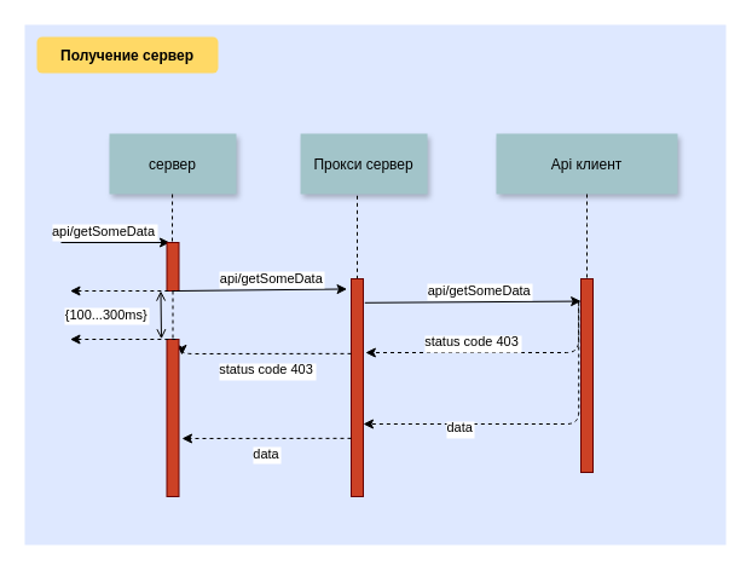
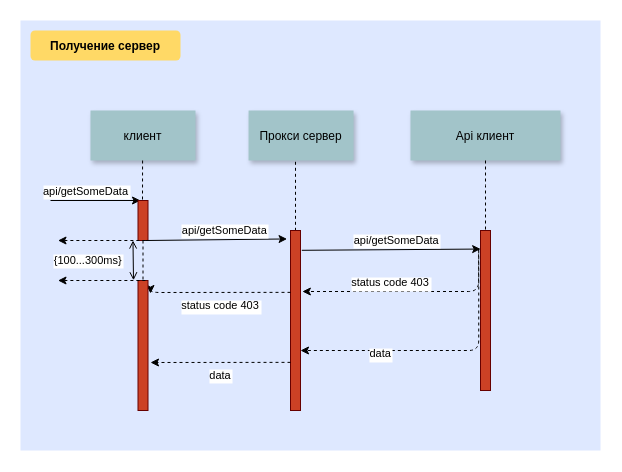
- <mxCell id="4" value="сервер" style="shadow=1;fillColor=#A2C4C9;strokeColor=none" vertex="1" parent="1"><mxGeometry x="90" y="110" width="105" height="50" as="geometry" /></mxCell>
+ <mxCell id="4" value="клиент" style="shadow=1;fillColor=#A2C4C9;strokeColor=none" vertex="1" parent="1"><mxGeometry x="90" y="110" width="105" height="50" as="geometry" /></mxCell>
